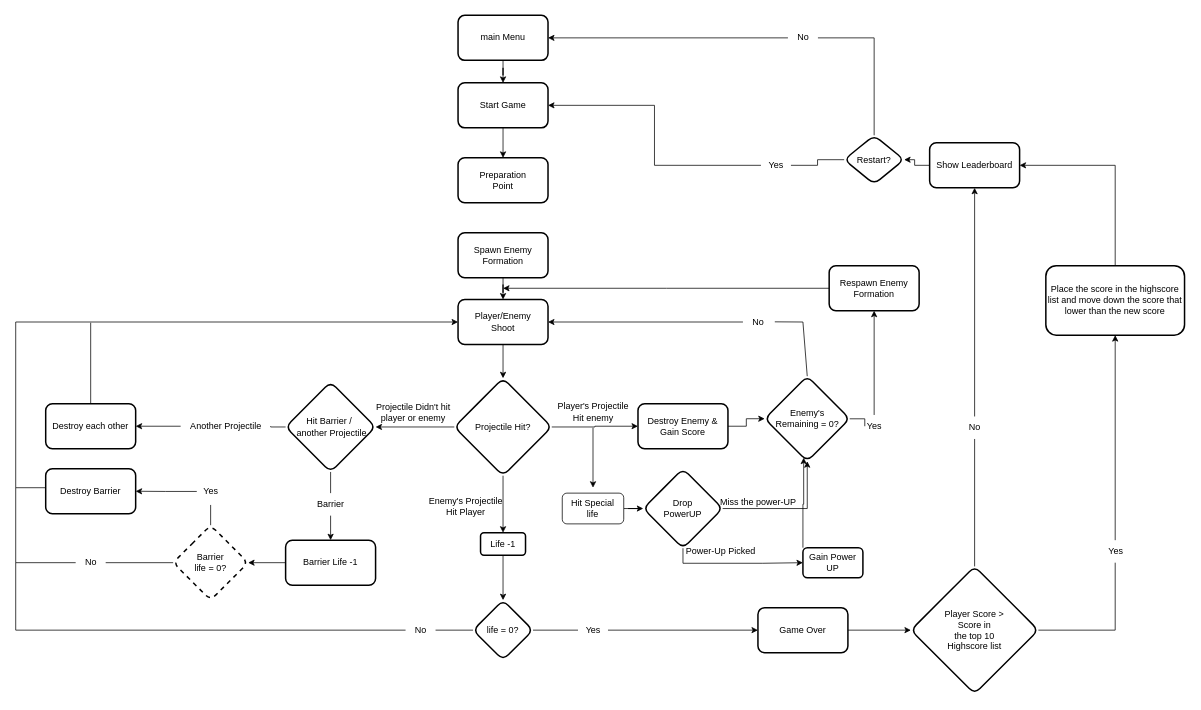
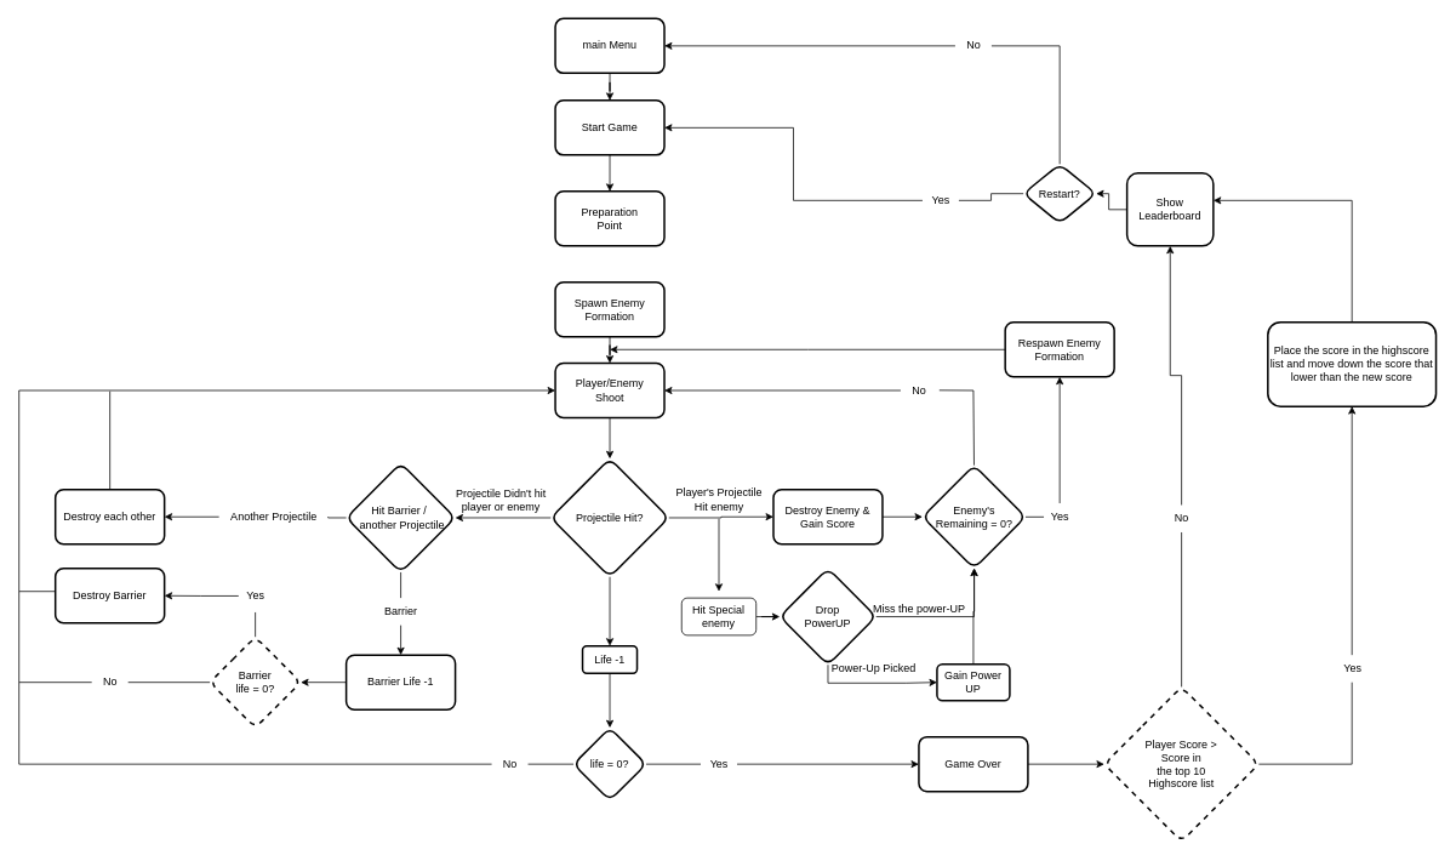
- <mxCell id="80" value="Show Leaderboard" style="whiteSpace=wrap;html=1;rounded=1;strokeWidth=2;" vertex="1" parent="1"><mxGeometry x="1239" y="190" width="120" height="60" as="geometry" /></mxCell>
+ <mxCell id="80" value="Show Leaderboard" style="whiteSpace=wrap;html=1;rounded=1;strokeWidth=2;" vertex="1" parent="1"><mxGeometry x="1239" y="190" width="95" height="80" as="geometry" /></mxCell>
- <mxCell id="26" value="Enemy's &lt;br&gt;Remaining = 0?" style="rhombus;whiteSpace=wrap;html=1;rounded=1;strokeWidth=2;" vertex="1" parent="1"><mxGeometry x="1019" y="501.25" width="113.5" height="113.5" as="geometry" /></mxCell>
+ <mxCell id="26" value="Enemy's &lt;br&gt;Remaining = 0?" style="rhombus;whiteSpace=wrap;html=1;rounded=1;strokeWidth=2;" vertex="1" parent="1"><mxGeometry x="1014" y="511.25" width="113.5" height="113.5" as="geometry" /></mxCell>
- <mxCell id="60" value="Enemy's Projectile &lt;br&gt;Hit Player" style="text;html=1;align=center;verticalAlign=middle;resizable=0;points=[];autosize=1;strokeColor=none;fillColor=none;" vertex="1" parent="1"><mxGeometry x="560" y="655" width="120" height="40" as="geometry" /></mxCell>
- <mxCell id="45" value="Hit Special &lt;br&gt;life" style="rounded=1;whiteSpace=wrap;html=1;" vertex="1" parent="1"><mxGeometry x="749" y="657.25" width="82" height="41" as="geometry" /></mxCell>
+ <mxCell id="45" value="Hit Special &lt;br&gt;enemy" style="rounded=1;whiteSpace=wrap;html=1;" vertex="1" parent="1"><mxGeometry x="749" y="657.25" width="82" height="41" as="geometry" /></mxCell>
- <mxCell id="33" value="Gain Power UP" style="whiteSpace=wrap;html=1;rounded=1;strokeWidth=2;" vertex="1" parent="1"><mxGeometry x="1070" y="730" width="80" height="40" as="geometry" /></mxCell>
+ <mxCell id="33" value="Gain Power UP" style="whiteSpace=wrap;html=1;rounded=1;strokeWidth=2;" vertex="1" parent="1"><mxGeometry x="1030" y="730" width="80" height="40" as="geometry" /></mxCell>
- <mxCell id="76" value="Player Score &amp;gt; &lt;br&gt;Score in&lt;br&gt;the top 10 &lt;br&gt;Highscore list" style="rhombus;whiteSpace=wrap;html=1;rounded=1;strokeWidth=2;" vertex="1" parent="1"><mxGeometry x="1214" y="755" width="170" height="170" as="geometry" /></mxCell>
+ <mxCell id="76" value="Player Score &amp;gt; &lt;br&gt;Score in&lt;br&gt;the top 10 &lt;br&gt;Highscore list" style="rhombus;whiteSpace=wrap;html=1;rounded=1;strokeWidth=2;dashed=1;" vertex="1" parent="1"><mxGeometry x="1214" y="755" width="170" height="170" as="geometry" /></mxCell>
